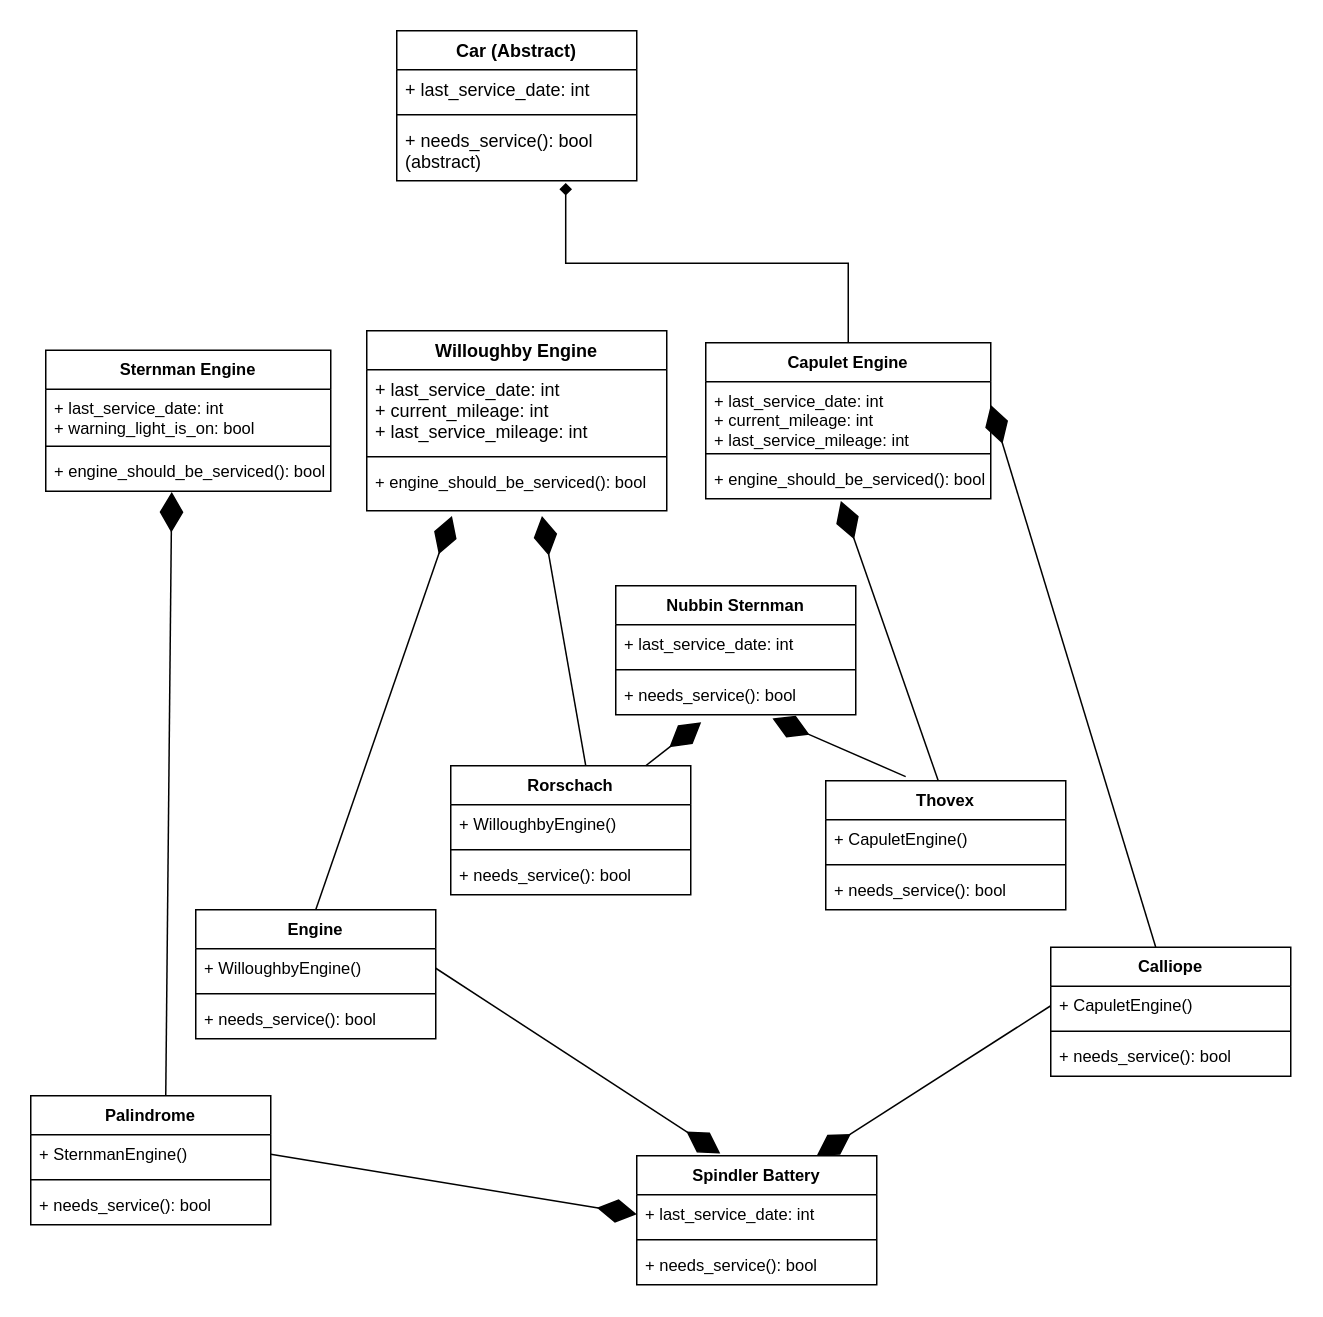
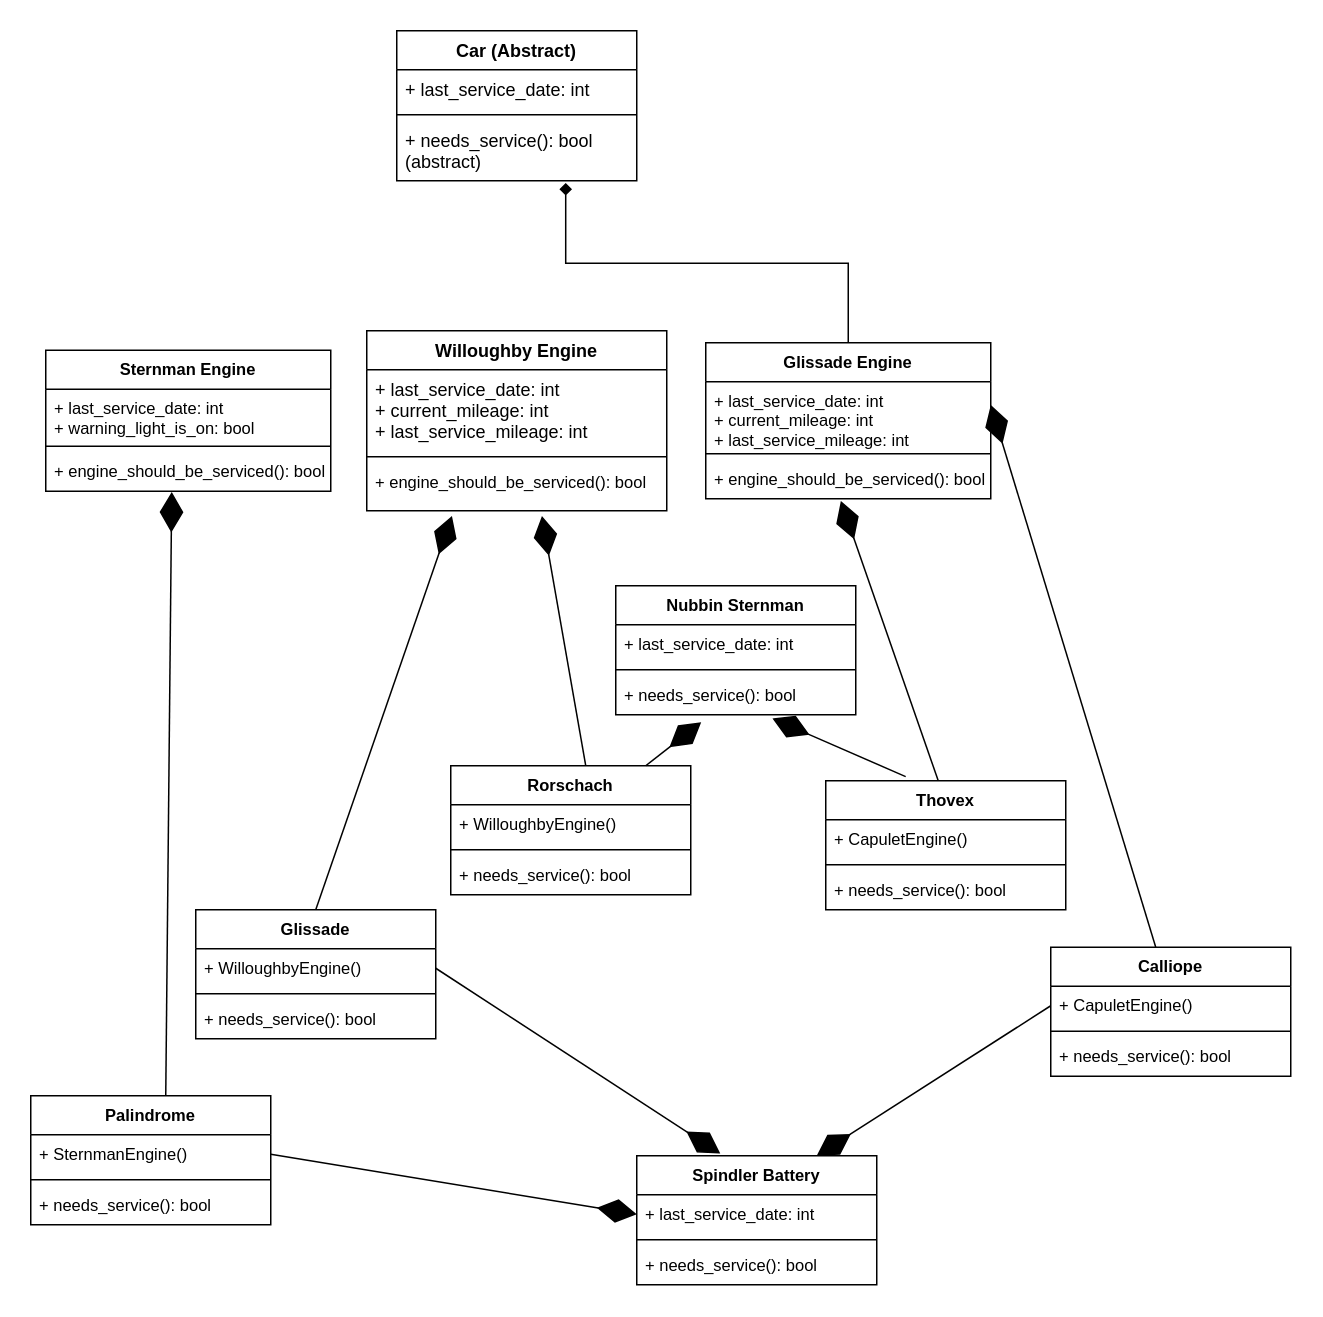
- <mxCell id="15" value="Capulet Engine" style="swimlane;fontStyle=1;align=center;verticalAlign=top;childLayout=stackLayout;horizontal=1;startSize=26;horizontalStack=0;resizeParent=1;resizeParentMax=0;resizeLast=0;collapsible=1;marginBottom=0;fontSize=11;" vertex="1" parent="1"><mxGeometry x="470" y="228" width="190" height="104" as="geometry" /></mxCell>
+ <mxCell id="15" value="Glissade Engine" style="swimlane;fontStyle=1;align=center;verticalAlign=top;childLayout=stackLayout;horizontal=1;startSize=26;horizontalStack=0;resizeParent=1;resizeParentMax=0;resizeLast=0;collapsible=1;marginBottom=0;fontSize=11;" vertex="1" parent="1"><mxGeometry x="470" y="228" width="190" height="104" as="geometry" /></mxCell>
- <mxCell id="29" value="Engine" style="swimlane;fontStyle=1;align=center;verticalAlign=top;childLayout=stackLayout;horizontal=1;startSize=26;horizontalStack=0;resizeParent=1;resizeParentMax=0;resizeLast=0;collapsible=1;marginBottom=0;fontSize=11;" vertex="1" parent="1"><mxGeometry x="130" y="606" width="160" height="86" as="geometry" /></mxCell>
+ <mxCell id="29" value="Glissade" style="swimlane;fontStyle=1;align=center;verticalAlign=top;childLayout=stackLayout;horizontal=1;startSize=26;horizontalStack=0;resizeParent=1;resizeParentMax=0;resizeLast=0;collapsible=1;marginBottom=0;fontSize=11;" vertex="1" parent="1"><mxGeometry x="130" y="606" width="160" height="86" as="geometry" /></mxCell>
